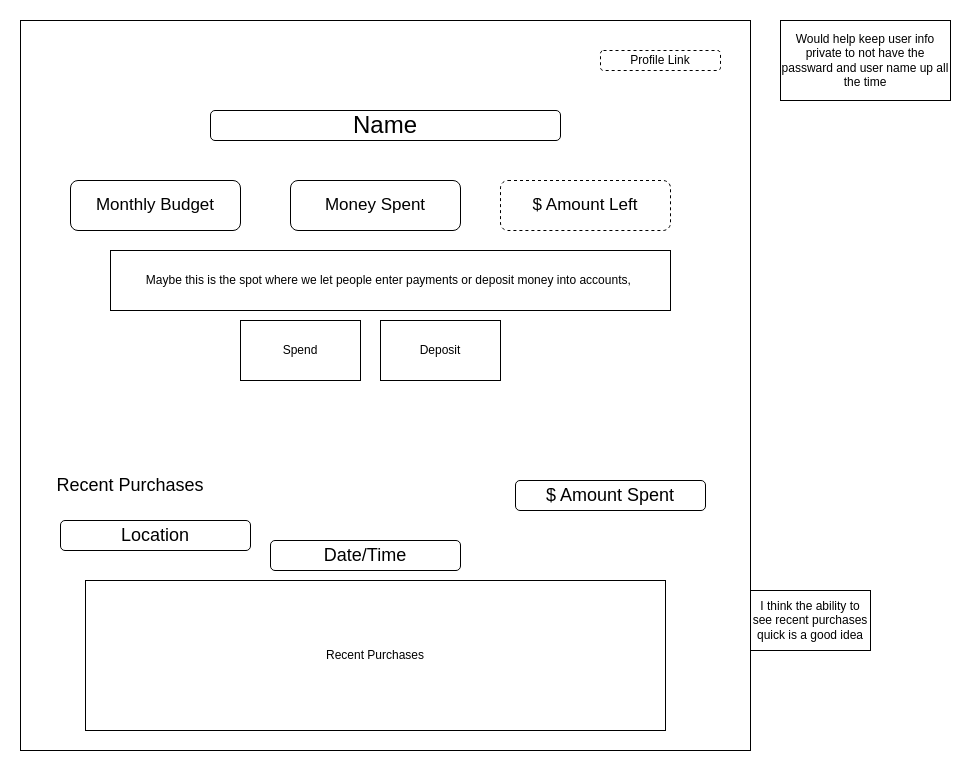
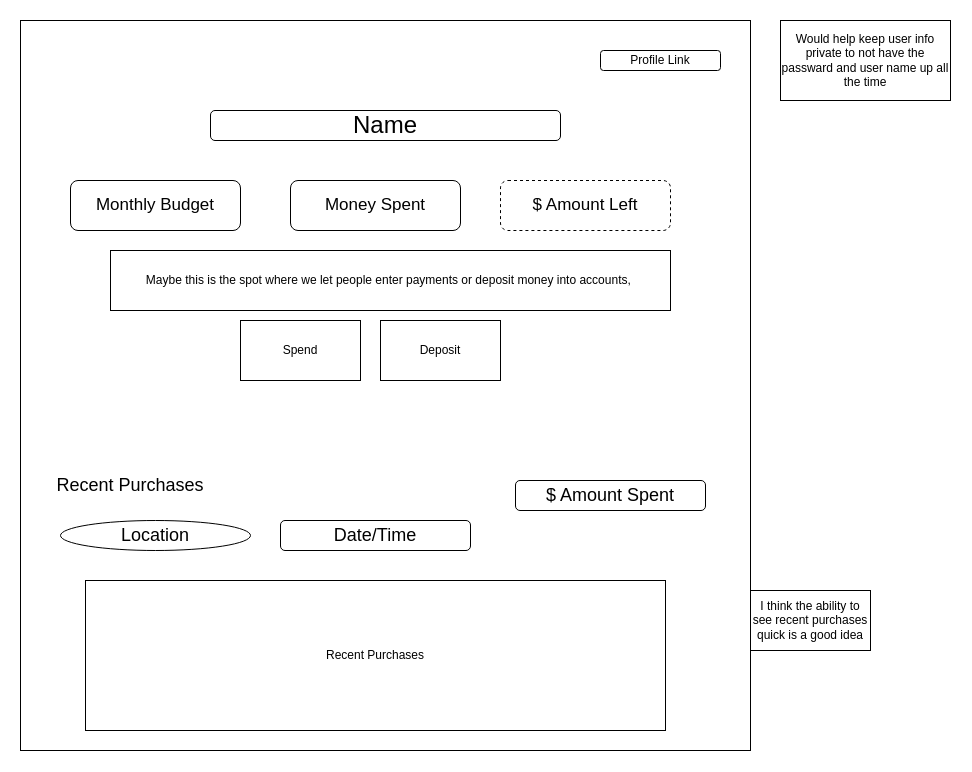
- <mxCell id="4" value="Profile Link" style="rounded=1;whiteSpace=wrap;html=1;dashed=1;" parent="1" vertex="1"><mxGeometry x="600" y="50" width="120" height="20" as="geometry" /></mxCell>
+ <mxCell id="4" value="Profile Link" style="rounded=1;whiteSpace=wrap;html=1;" parent="1" vertex="1"><mxGeometry x="600" y="50" width="120" height="20" as="geometry" /></mxCell>
- <mxCell id="6" value="&lt;font style=&quot;font-size: 18px&quot;&gt;Location&lt;/font&gt;" style="rounded=1;whiteSpace=wrap;html=1;" parent="1" vertex="1"><mxGeometry x="60" y="520" width="190" height="30" as="geometry" /></mxCell>
+ <mxCell id="6" value="&lt;font style=&quot;font-size: 18px&quot;&gt;Location&lt;/font&gt;" style="ellipse;whiteSpace=wrap;html=1;" parent="1" vertex="1"><mxGeometry x="60" y="520" width="190" height="30" as="geometry" /></mxCell>
- <mxCell id="7" value="&lt;span style=&quot;font-size: 18px&quot;&gt;Date/Time&lt;/span&gt;" style="rounded=1;whiteSpace=wrap;html=1;" parent="1" vertex="1"><mxGeometry x="270" y="540" width="190" height="30" as="geometry" /></mxCell>
+ <mxCell id="7" value="&lt;span style=&quot;font-size: 18px&quot;&gt;Date/Time&lt;/span&gt;" style="rounded=1;whiteSpace=wrap;html=1;" parent="1" vertex="1"><mxGeometry x="280" y="520" width="190" height="30" as="geometry" /></mxCell>
